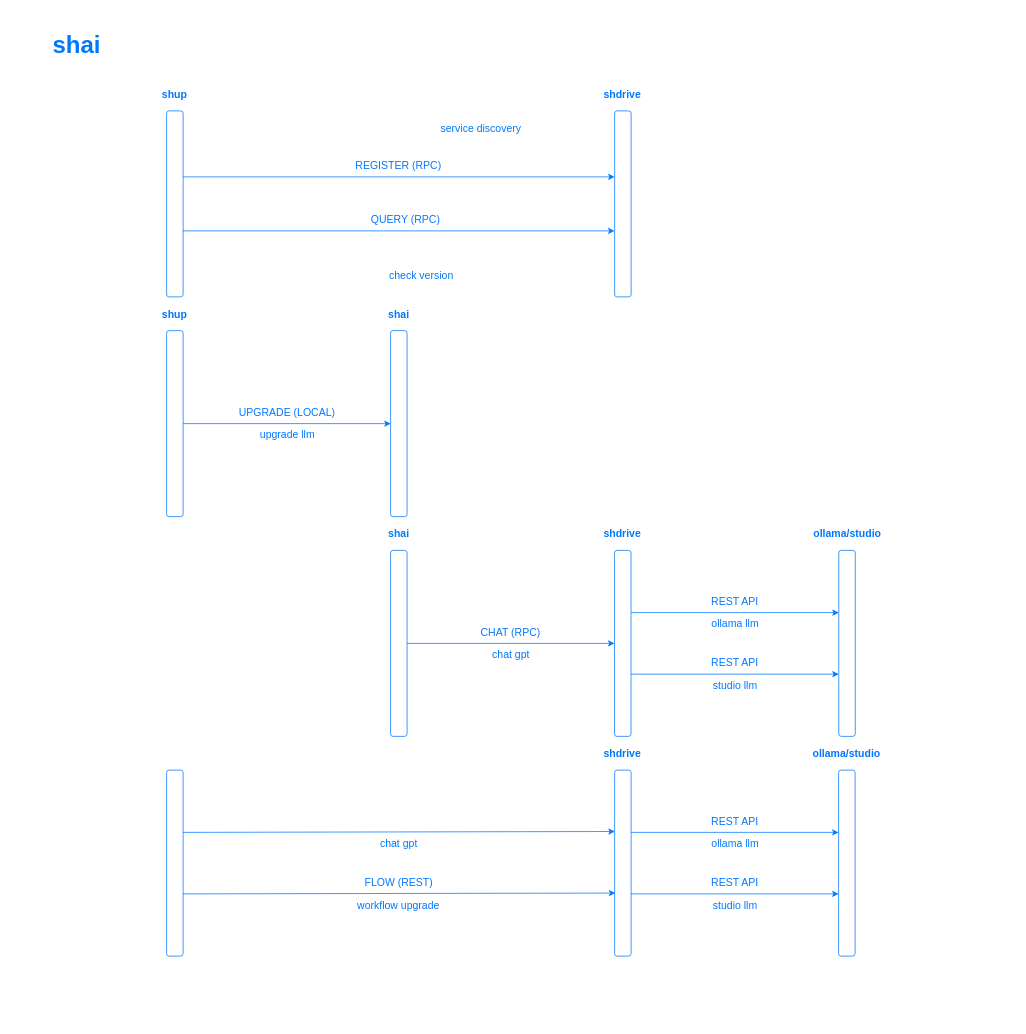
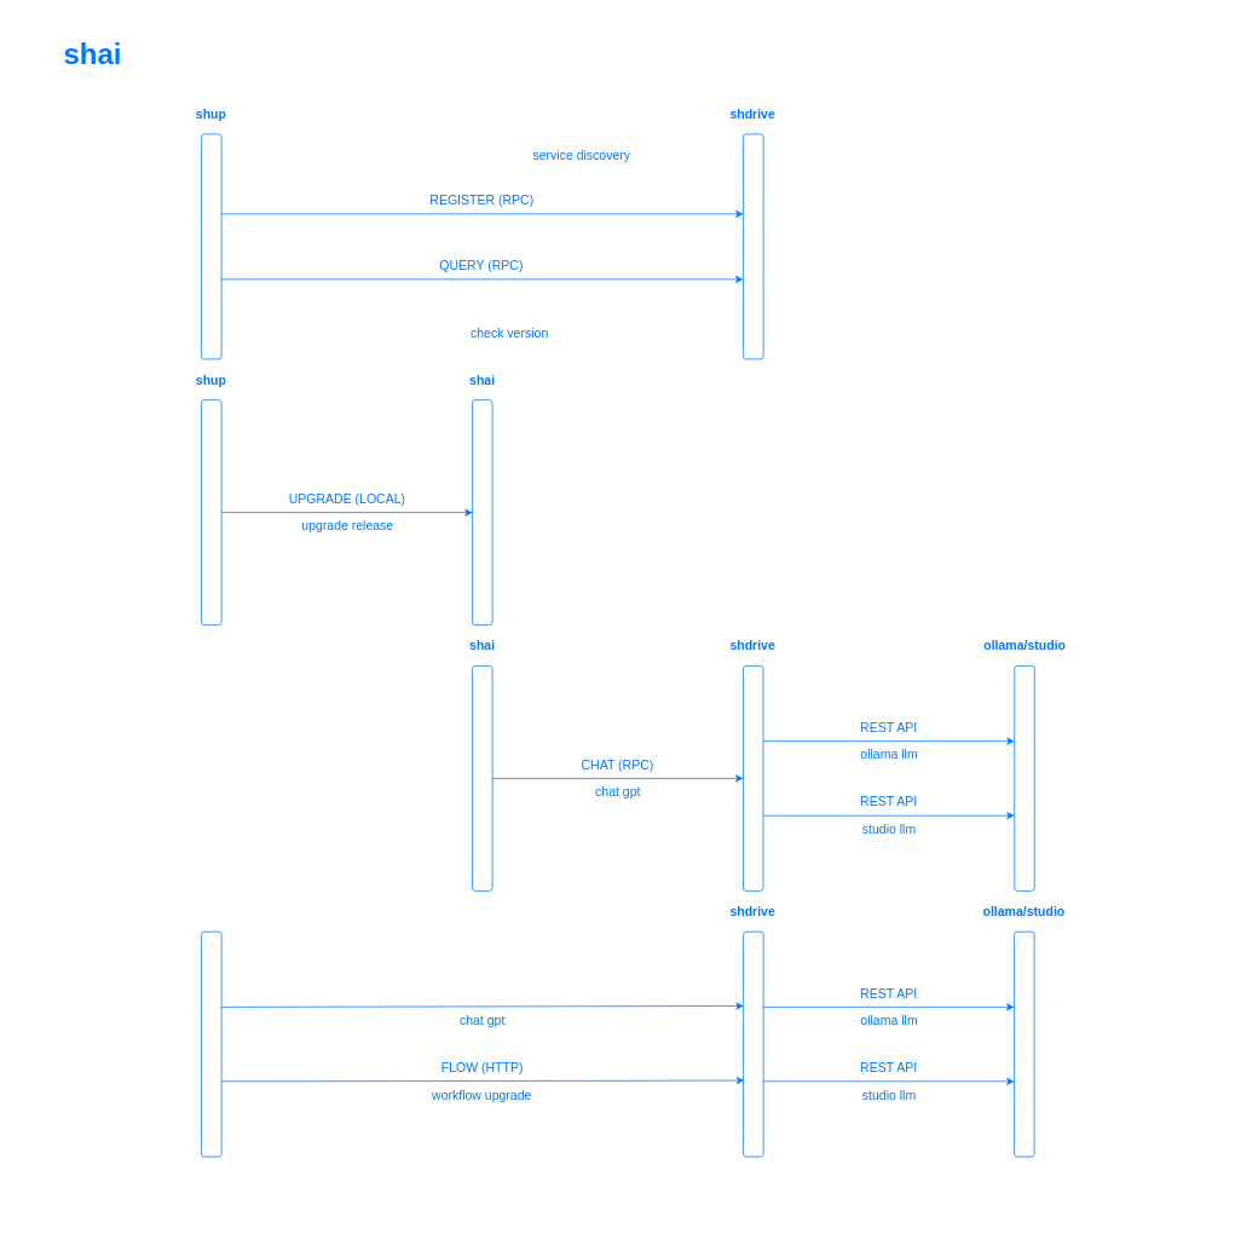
- <mxCell id="38" value="&lt;span style=&quot;color: rgb(0, 119, 255); font-size: 14px;&quot;&gt;QUERY (RPC)&lt;/span&gt;" style="text;html=1;strokeColor=none;fillColor=none;align=center;verticalAlign=middle;whiteSpace=wrap;rounded=0;" parent="1" vertex="1"><mxGeometry x="489.49" y="277" width="103.24" height="30" as="geometry" /></mxCell>
+ <mxCell id="38" value="&lt;span style=&quot;color: rgb(0, 119, 255); font-size: 14px;&quot;&gt;QUERY (RPC)&lt;/span&gt;" style="text;html=1;strokeColor=none;fillColor=none;align=center;verticalAlign=middle;whiteSpace=wrap;rounded=0;" parent="1" vertex="1"><mxGeometry x="479.49" y="277" width="103.24" height="30" as="geometry" /></mxCell>
- <mxCell id="11" value="&lt;span style=&quot;color: rgb(0, 119, 255); font-size: 14px;&quot;&gt;upgrade llm&lt;/span&gt;" style="text;html=1;strokeColor=none;fillColor=none;align=center;verticalAlign=middle;whiteSpace=wrap;rounded=0;" parent="1" vertex="1"><mxGeometry x="329.77" y="564" width="105.5" height="30" as="geometry" /></mxCell>
+ <mxCell id="11" value="&lt;span style=&quot;color: rgb(0, 119, 255); font-size: 14px;&quot;&gt;upgrade release&lt;/span&gt;" style="text;html=1;strokeColor=none;fillColor=none;align=center;verticalAlign=middle;whiteSpace=wrap;rounded=0;" parent="1" vertex="1"><mxGeometry x="329.77" y="564" width="105.5" height="30" as="geometry" /></mxCell>
- <mxCell id="30" value="&lt;span style=&quot;color: rgb(0, 119, 255); font-size: 14px;&quot;&gt;FLOW (REST)&lt;/span&gt;" style="text;html=1;strokeColor=none;fillColor=none;align=center;verticalAlign=middle;whiteSpace=wrap;rounded=0;" parent="1" vertex="1"><mxGeometry x="451.56" y="1161" width="159.39" height="30" as="geometry" /></mxCell>
+ <mxCell id="30" value="&lt;span style=&quot;color: rgb(0, 119, 255); font-size: 14px;&quot;&gt;FLOW (HTTP)&lt;/span&gt;" style="text;html=1;strokeColor=none;fillColor=none;align=center;verticalAlign=middle;whiteSpace=wrap;rounded=0;" parent="1" vertex="1"><mxGeometry x="451.56" y="1161" width="159.39" height="30" as="geometry" /></mxCell>
